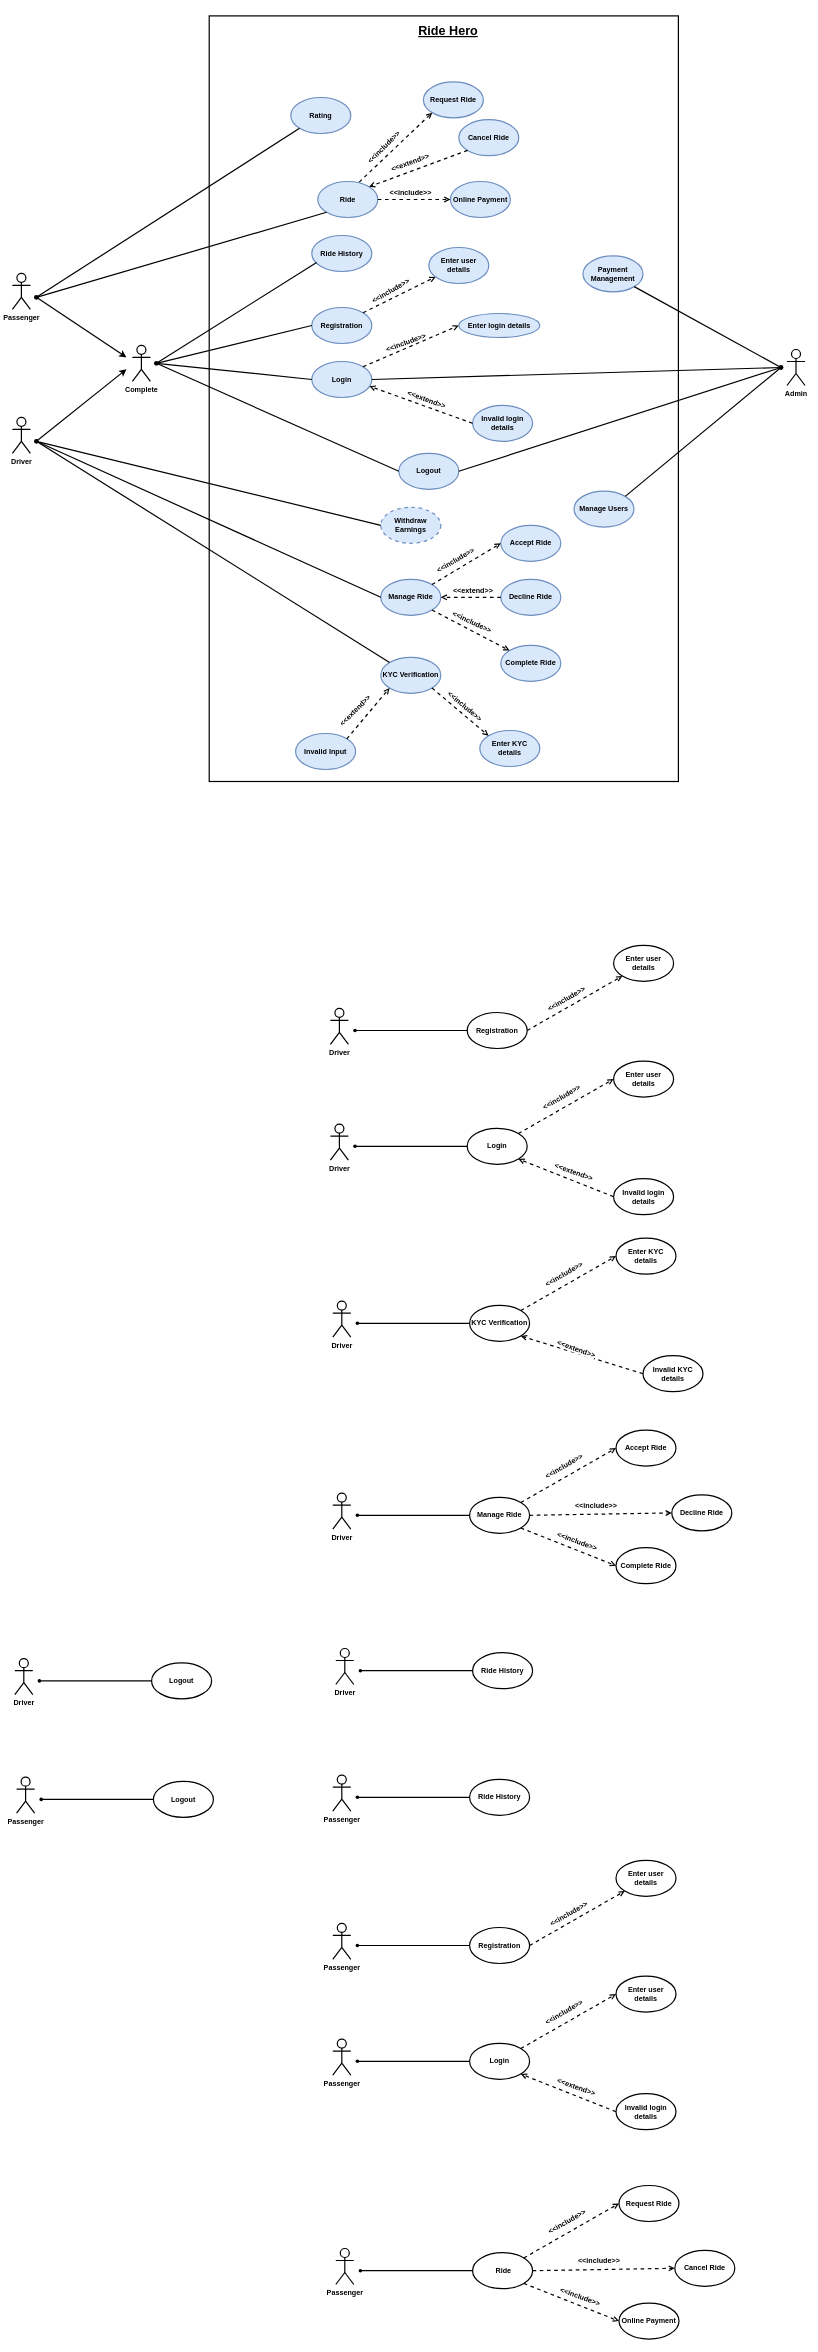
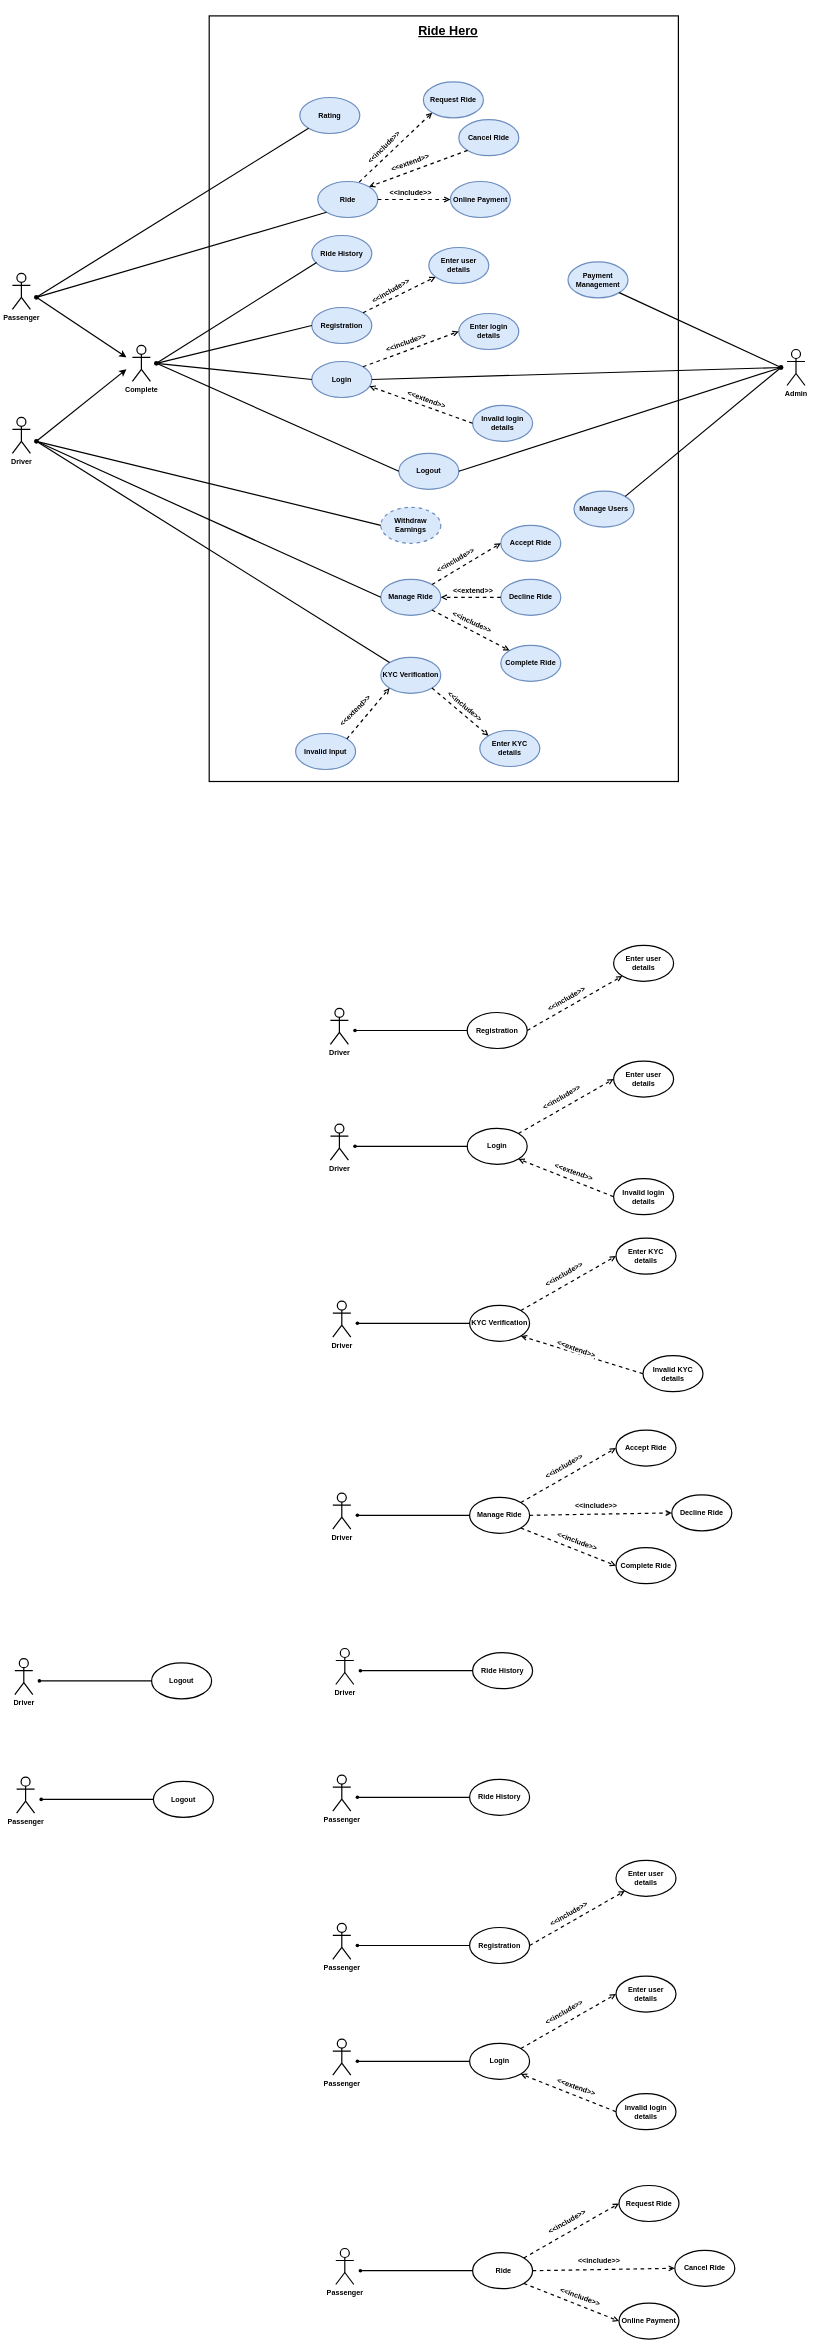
- <mxCell id="43" value="&lt;b&gt;Rating&lt;/b&gt;" style="ellipse;whiteSpace=wrap;html=1;strokeWidth=2;fillColor=#dae8fc;strokeColor=#6c8ebf;" parent="1" vertex="1"><mxGeometry x="484" y="162" width="100" height="60" as="geometry" /></mxCell>
+ <mxCell id="43" value="&lt;b&gt;Rating&lt;/b&gt;" style="ellipse;whiteSpace=wrap;html=1;strokeWidth=2;fillColor=#dae8fc;strokeColor=#6c8ebf;" parent="1" vertex="1"><mxGeometry x="499" y="162" width="100" height="60" as="geometry" /></mxCell>
- <mxCell id="69" value="&lt;b&gt;Payment Management&lt;/b&gt;" style="ellipse;whiteSpace=wrap;html=1;strokeWidth=2;fillColor=#dae8fc;strokeColor=#6c8ebf;" parent="1" vertex="1"><mxGeometry x="971" y="426" width="100" height="60" as="geometry" /></mxCell>
+ <mxCell id="69" value="&lt;b&gt;Payment Management&lt;/b&gt;" style="ellipse;whiteSpace=wrap;html=1;strokeWidth=2;fillColor=#dae8fc;strokeColor=#6c8ebf;" parent="1" vertex="1"><mxGeometry x="946" y="436" width="100" height="60" as="geometry" /></mxCell>
- <mxCell id="10" value="&lt;b&gt;Enter login details&lt;/b&gt;" style="ellipse;whiteSpace=wrap;html=1;strokeWidth=2;fillColor=#dae8fc;strokeColor=#6c8ebf;" parent="1" vertex="1"><mxGeometry x="764" y="522" width="135" height="40" as="geometry" /></mxCell>
+ <mxCell id="10" value="&lt;b&gt;Enter login details&lt;/b&gt;" style="ellipse;whiteSpace=wrap;html=1;strokeWidth=2;fillColor=#dae8fc;strokeColor=#6c8ebf;" parent="1" vertex="1"><mxGeometry x="764" y="522" width="100" height="60" as="geometry" /></mxCell>
